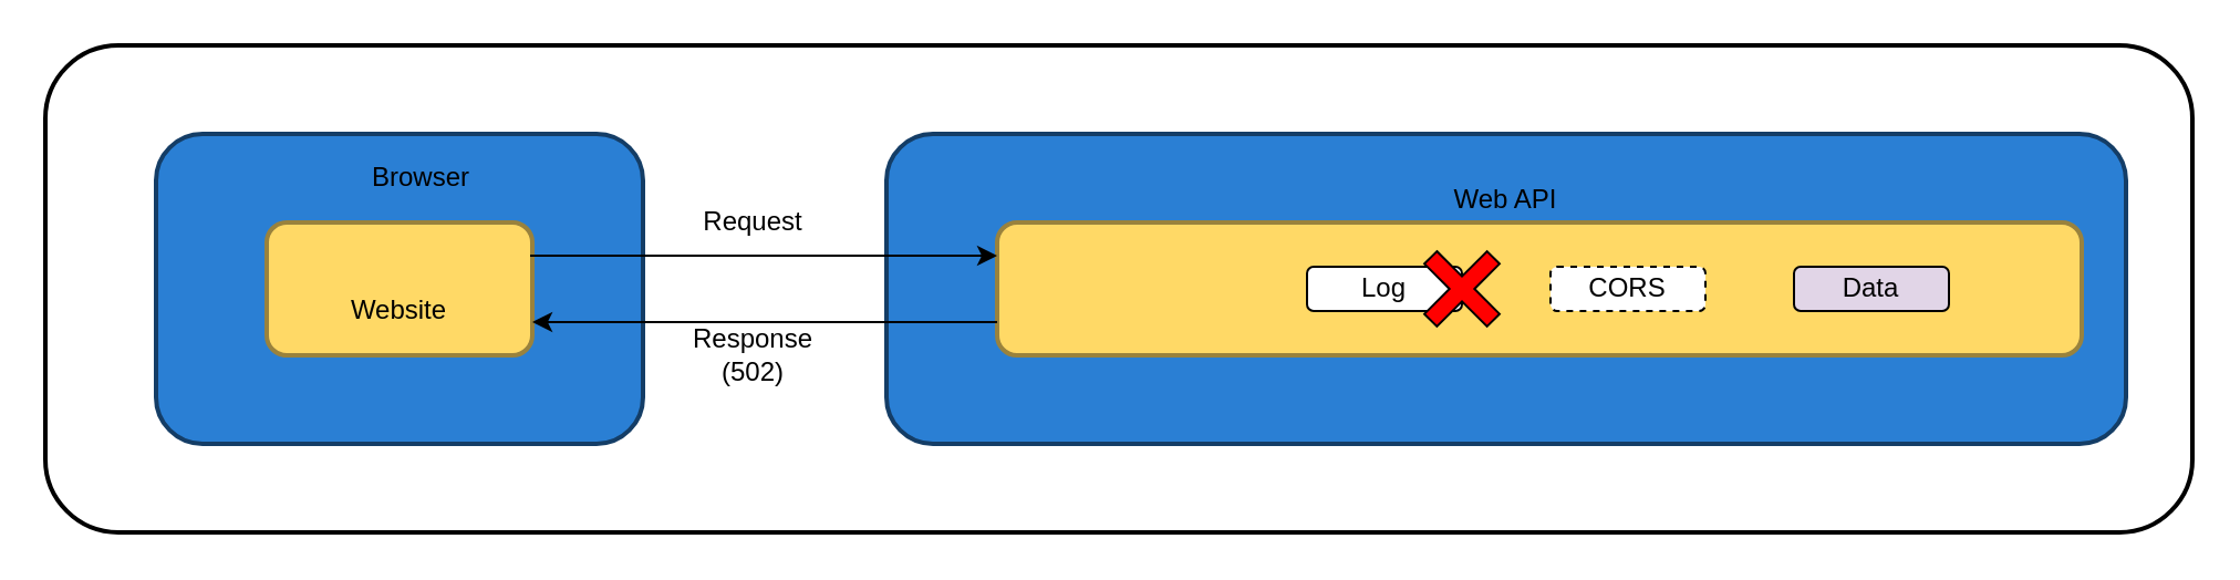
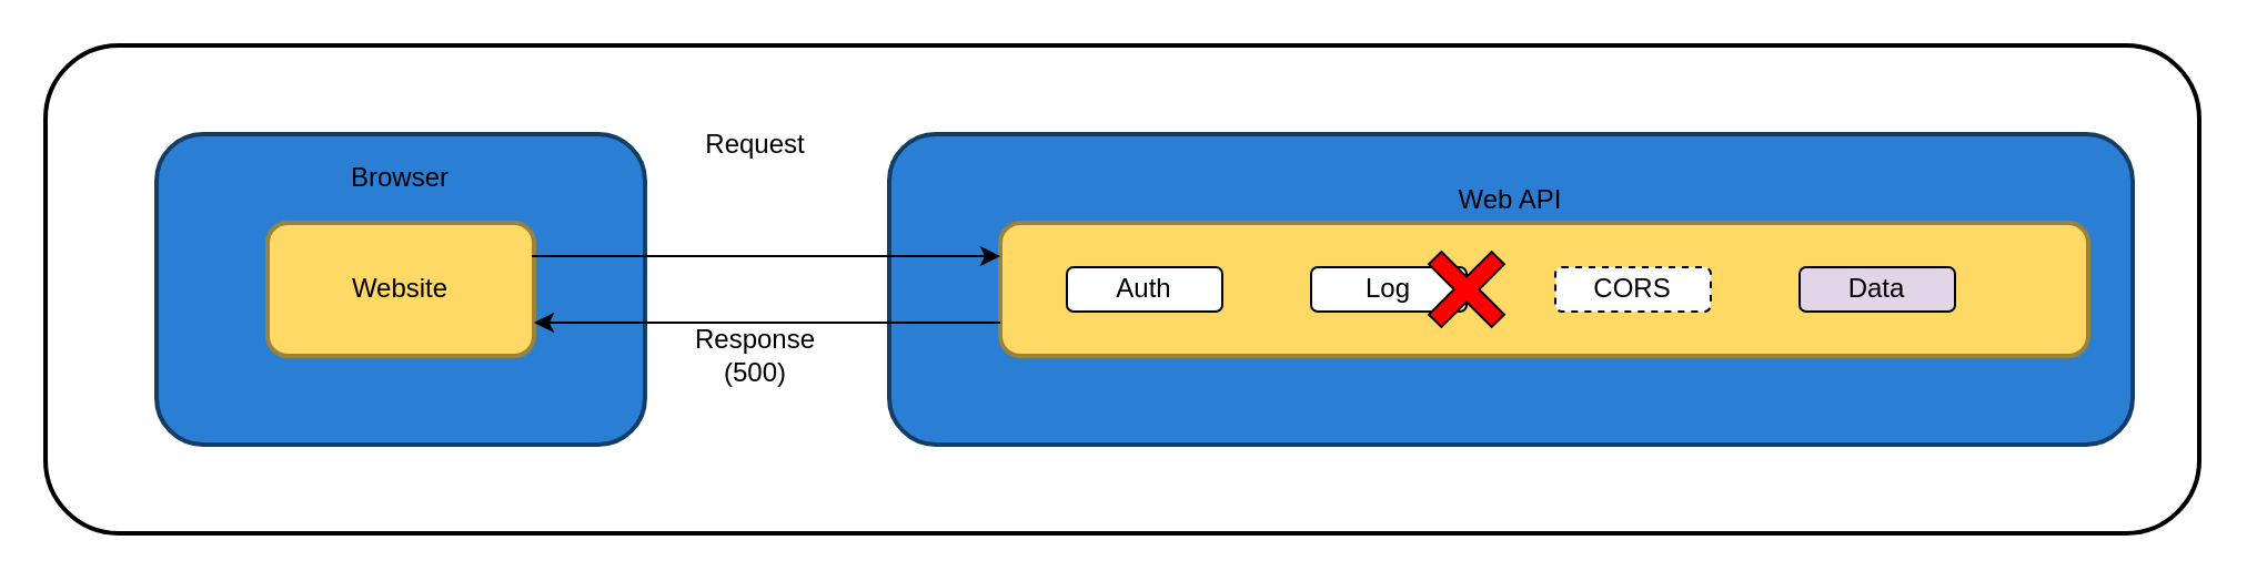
- <mxCell id="11" value="Browser" style="text;html=1;strokeColor=none;fillColor=none;align=center;verticalAlign=middle;whiteSpace=wrap;rounded=0;" parent="1" vertex="1"><mxGeometry x="170" y="70" width="40" height="20" as="geometry" /></mxCell>
+ <mxCell id="11" value="Browser" style="text;html=1;strokeColor=none;fillColor=none;align=center;verticalAlign=middle;whiteSpace=wrap;rounded=0;" parent="1" vertex="1"><mxGeometry x="160" y="70" width="40" height="20" as="geometry" /></mxCell>
- <mxCell id="9" value="Request" style="text;html=1;strokeColor=none;fillColor=none;align=center;verticalAlign=middle;whiteSpace=wrap;rounded=0;" parent="1" vertex="1"><mxGeometry x="320" y="90" width="40" height="20" as="geometry" /></mxCell>
+ <mxCell id="9" value="Request" style="text;html=1;strokeColor=none;fillColor=none;align=center;verticalAlign=middle;whiteSpace=wrap;rounded=0;" parent="1" vertex="1"><mxGeometry x="320" y="55" width="40" height="20" as="geometry" /></mxCell>
+ <mxCell id="14" value="Auth" style="rounded=1;whiteSpace=wrap;html=1;" vertex="1" parent="1"><mxGeometry x="480" y="120" width="70" height="20" as="geometry" /></mxCell>
- <mxCell id="12" value="Website" style="text;html=1;strokeColor=none;fillColor=none;align=center;verticalAlign=middle;whiteSpace=wrap;rounded=0;" parent="1" vertex="1"><mxGeometry x="160" y="130" width="40" height="20" as="geometry" /></mxCell>
+ <mxCell id="12" value="Website" style="text;html=1;strokeColor=none;fillColor=none;align=center;verticalAlign=middle;whiteSpace=wrap;rounded=0;" parent="1" vertex="1"><mxGeometry x="160" y="120" width="40" height="20" as="geometry" /></mxCell>
- <mxCell id="10" value="Response&lt;br&gt;(502)" style="text;html=1;strokeColor=none;fillColor=none;align=center;verticalAlign=middle;whiteSpace=wrap;rounded=0;" parent="1" vertex="1"><mxGeometry x="320" y="150" width="40" height="20" as="geometry" /></mxCell>
+ <mxCell id="10" value="Response&lt;br&gt;(500)" style="text;html=1;strokeColor=none;fillColor=none;align=center;verticalAlign=middle;whiteSpace=wrap;rounded=0;" parent="1" vertex="1"><mxGeometry x="320" y="150" width="40" height="20" as="geometry" /></mxCell>
